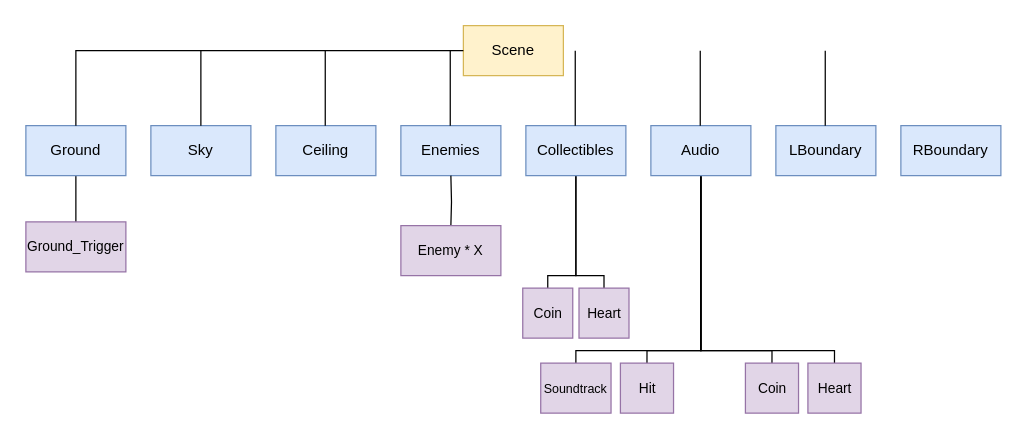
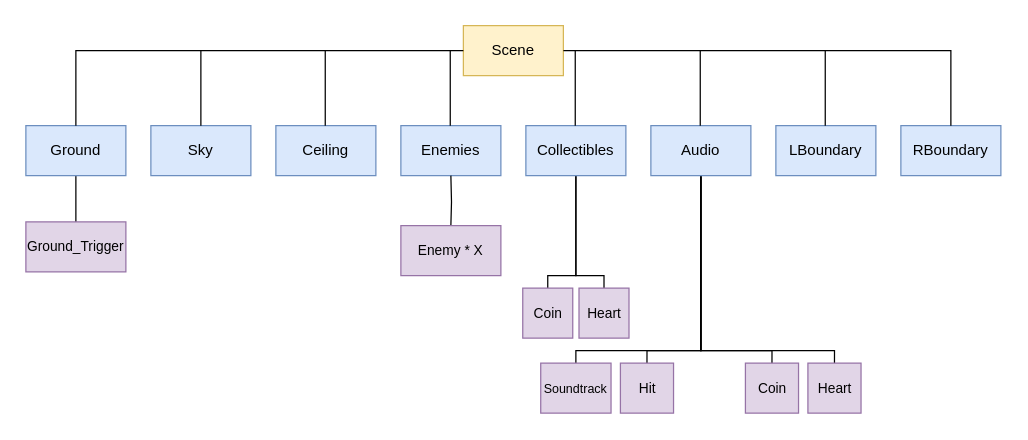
+ <mxCell id="22" value="" style="endArrow=none;html=1;rounded=0;entryX=0.5;entryY=0;entryDx=0;entryDy=0;exitX=1;exitY=0.5;exitDx=0;exitDy=0;" edge="1" parent="1" source="2" target="17"><mxGeometry width="50" height="50" relative="1" as="geometry"><mxPoint x="515" y="30" as="sourcePoint" /><mxPoint x="515" y="90" as="targetPoint" /><Array as="points"><mxPoint x="760" y="40" /></Array></mxGeometry></mxCell>
